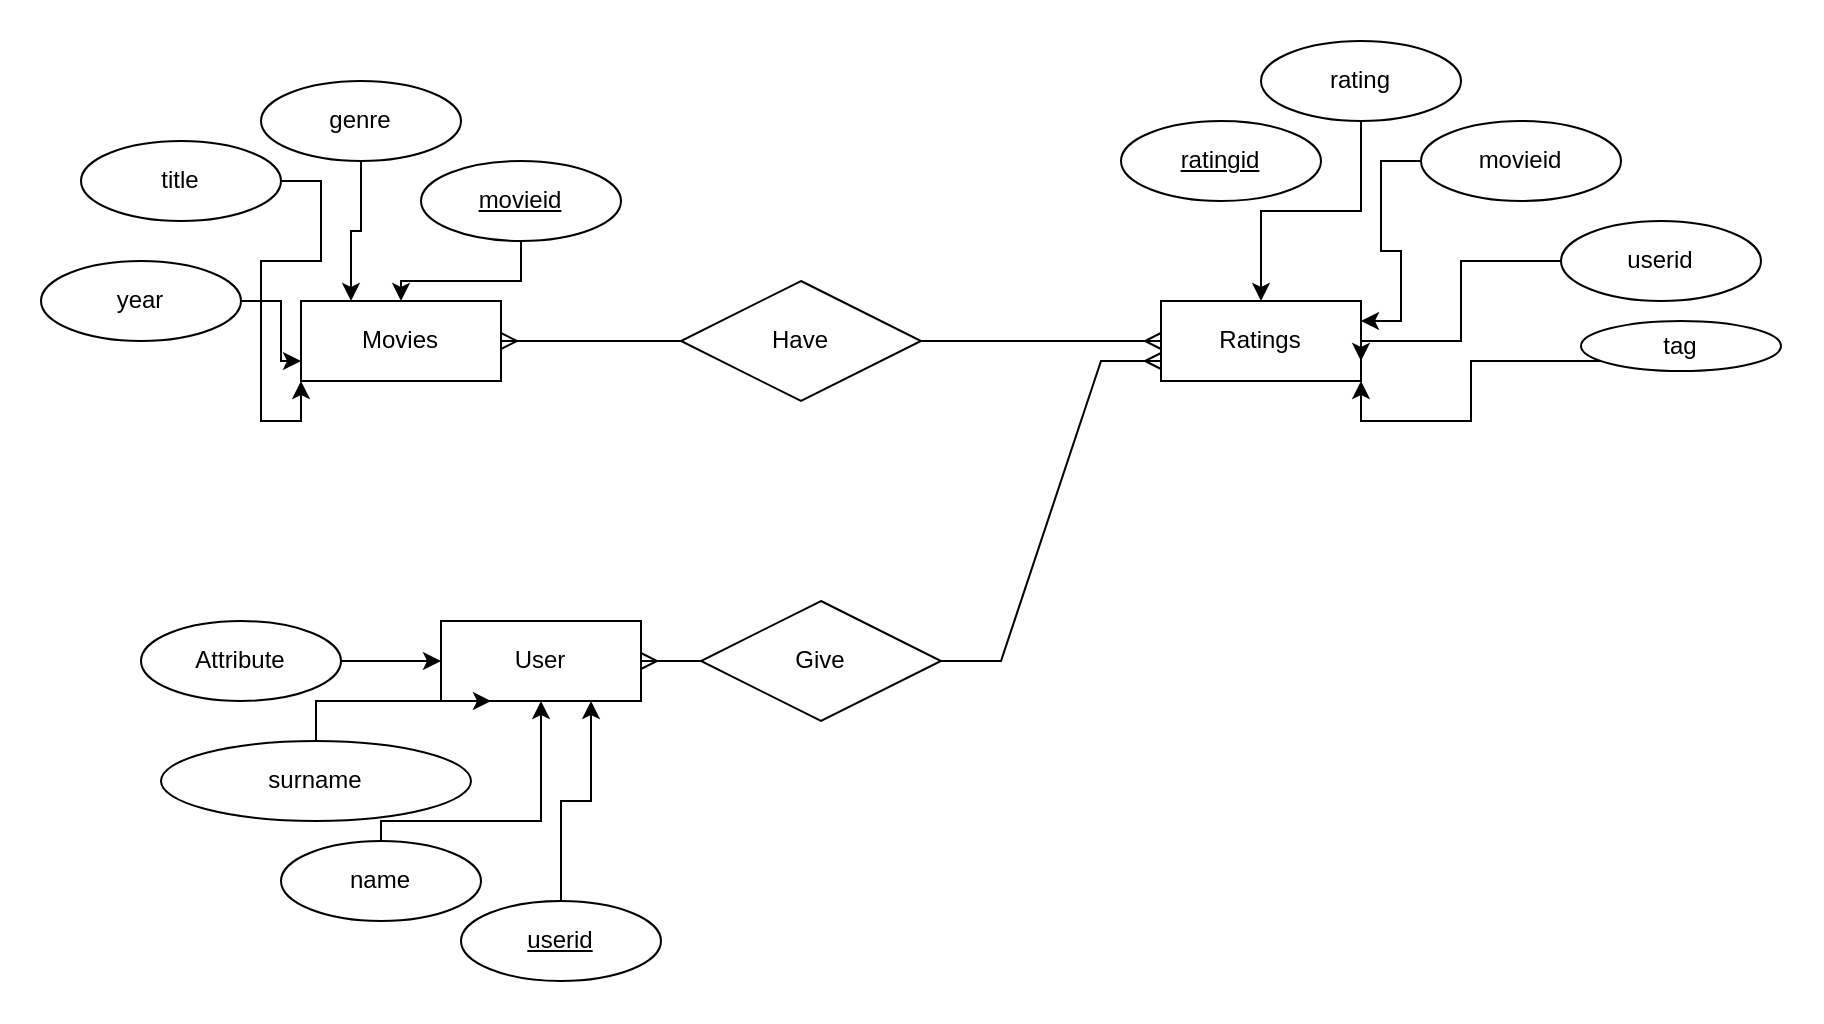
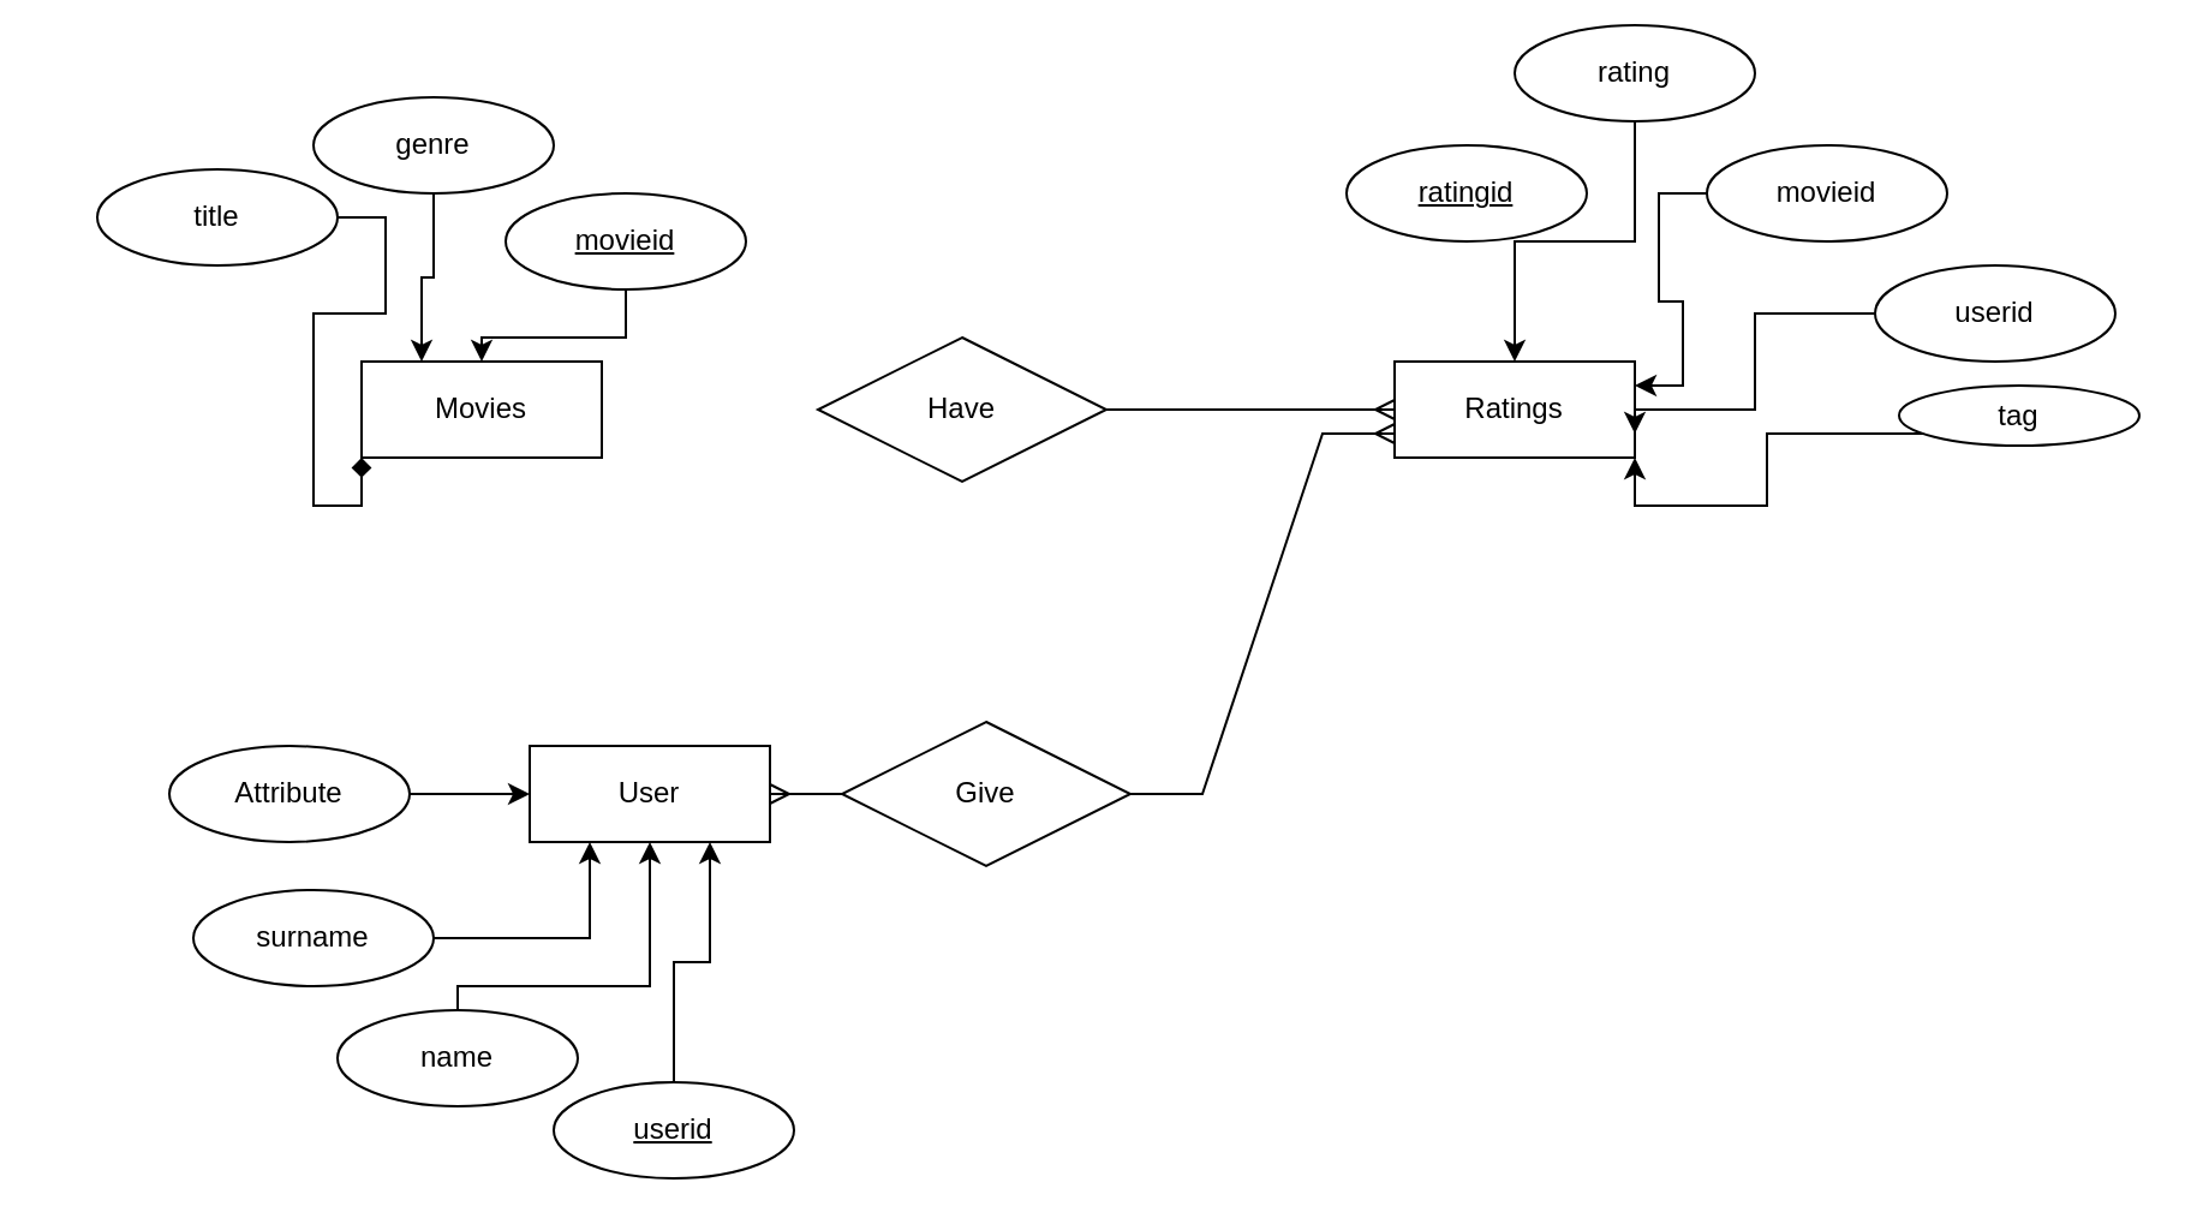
- <mxCell id="13" value="rating" style="ellipse;whiteSpace=wrap;html=1;align=center;" parent="1" vertex="1"><mxGeometry x="630" y="20" width="100" height="40" as="geometry" /></mxCell>
+ <mxCell id="13" value="rating" style="ellipse;whiteSpace=wrap;html=1;align=center;" parent="1" vertex="1"><mxGeometry x="630" y="10" width="100" height="40" as="geometry" /></mxCell>
- <mxCell id="32" value="year" style="ellipse;whiteSpace=wrap;html=1;align=center;" vertex="1" parent="1"><mxGeometry x="20" y="130" width="100" height="40" as="geometry" /></mxCell>
- <mxCell id="31" style="edgeStyle=orthogonalEdgeStyle;rounded=0;orthogonalLoop=1;jettySize=auto;html=1;entryX=0;entryY=0.75;entryDx=0;entryDy=0;" edge="1" parent="1" source="32" target="2"><mxGeometry relative="1" as="geometry" /></mxCell>
- <mxCell id="35" value="" style="edgeStyle=entityRelationEdgeStyle;fontSize=12;html=1;endArrow=none;startArrow=ERmany;rounded=0;exitX=1;exitY=0.5;exitDx=0;exitDy=0;entryX=0;entryY=0.5;entryDx=0;entryDy=0;" edge="1" parent="1" source="2" target="34"><mxGeometry width="100" height="100" relative="1" as="geometry"><mxPoint x="250" y="170" as="sourcePoint" /><mxPoint x="580" y="170" as="targetPoint" /></mxGeometry></mxCell>
- <mxCell id="8" style="edgeStyle=orthogonalEdgeStyle;rounded=0;orthogonalLoop=1;jettySize=auto;html=1;entryX=0;entryY=1;entryDx=0;entryDy=0;" parent="1" source="9" target="2" edge="1"><mxGeometry relative="1" as="geometry" /></mxCell>
+ <mxCell id="8" style="edgeStyle=orthogonalEdgeStyle;rounded=0;orthogonalLoop=1;jettySize=auto;html=1;entryX=0;entryY=1;entryDx=0;entryDy=0;endArrow=diamond;" parent="1" source="9" target="2" edge="1"><mxGeometry relative="1" as="geometry" /></mxCell>
- <mxCell id="19" value="surname" style="ellipse;whiteSpace=wrap;html=1;align=center;" parent="1" vertex="1"><mxGeometry x="80" y="370" width="155" height="40" as="geometry" /></mxCell>
+ <mxCell id="19" value="surname" style="ellipse;whiteSpace=wrap;html=1;align=center;" parent="1" vertex="1"><mxGeometry x="80" y="370" width="100" height="40" as="geometry" /></mxCell>
